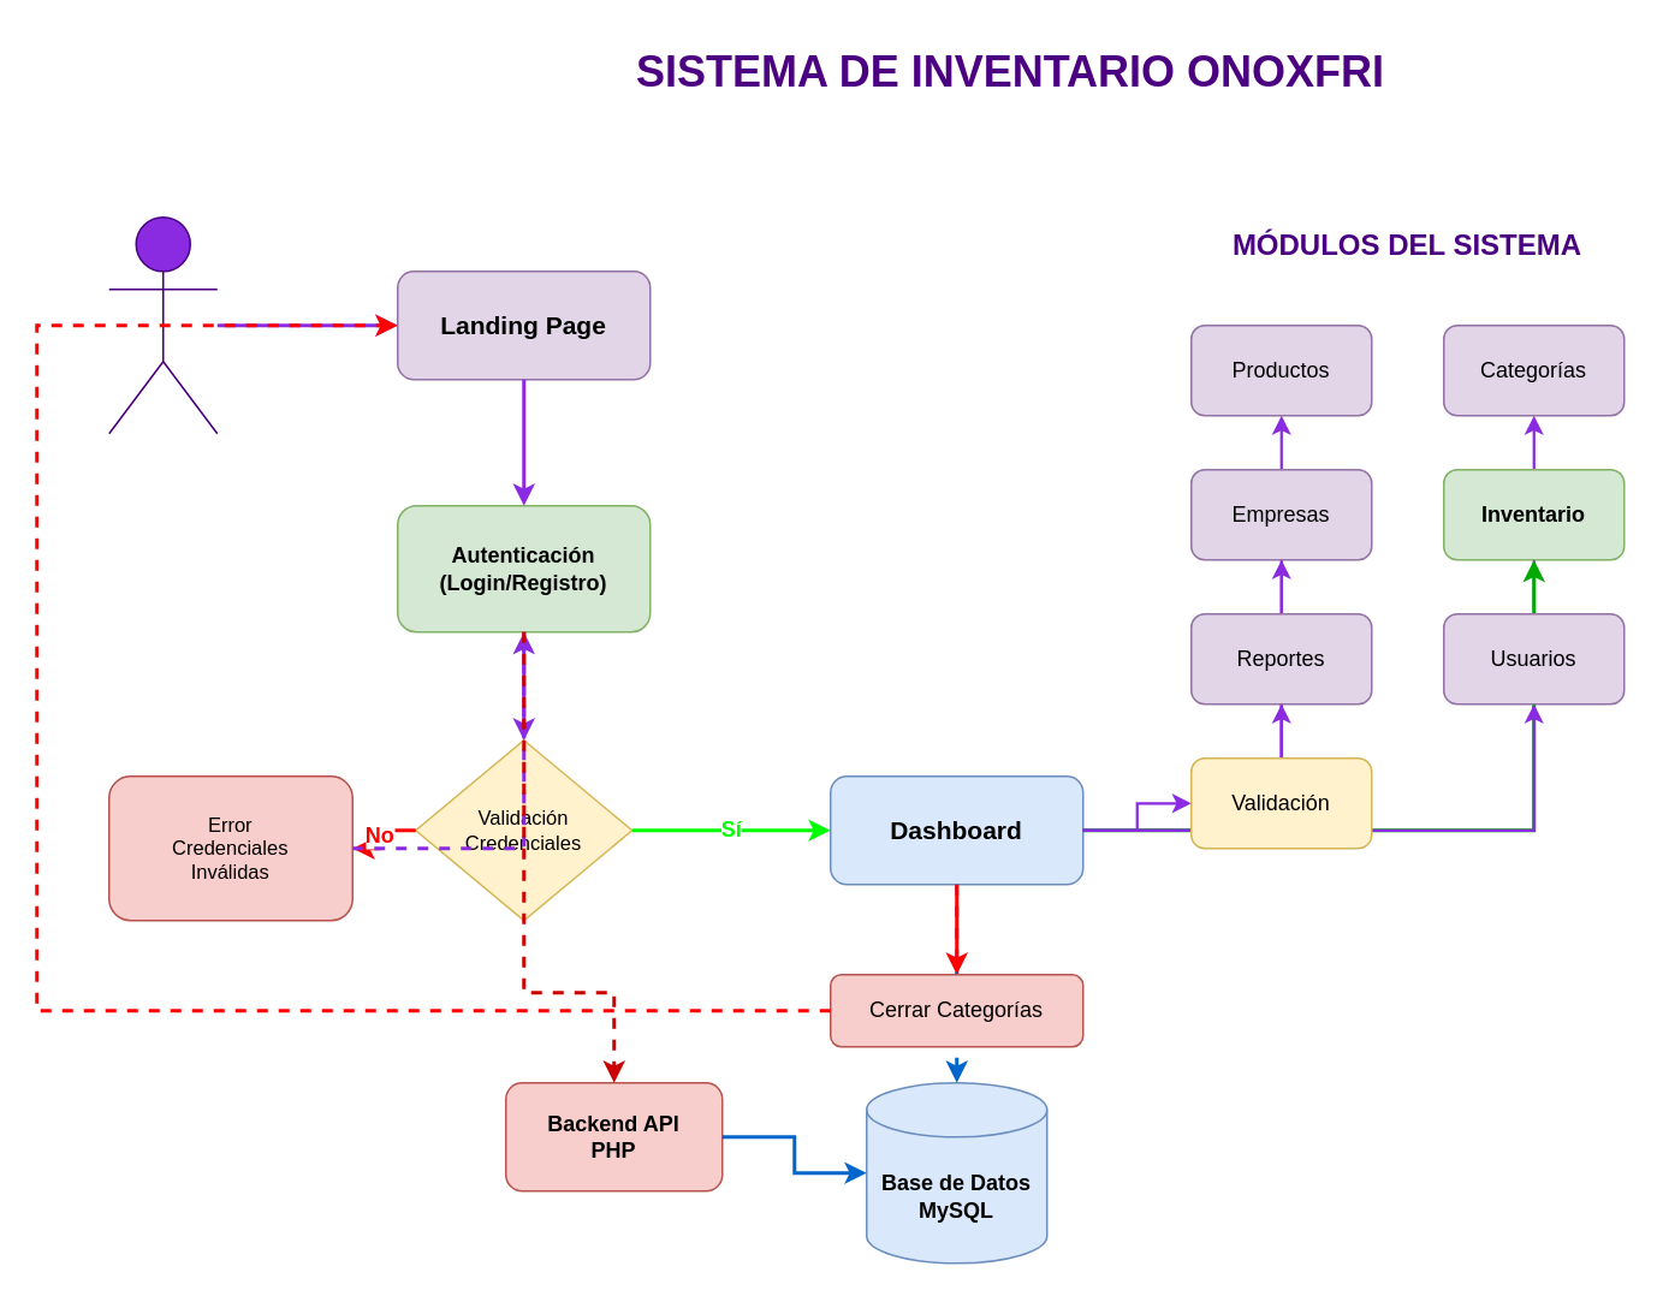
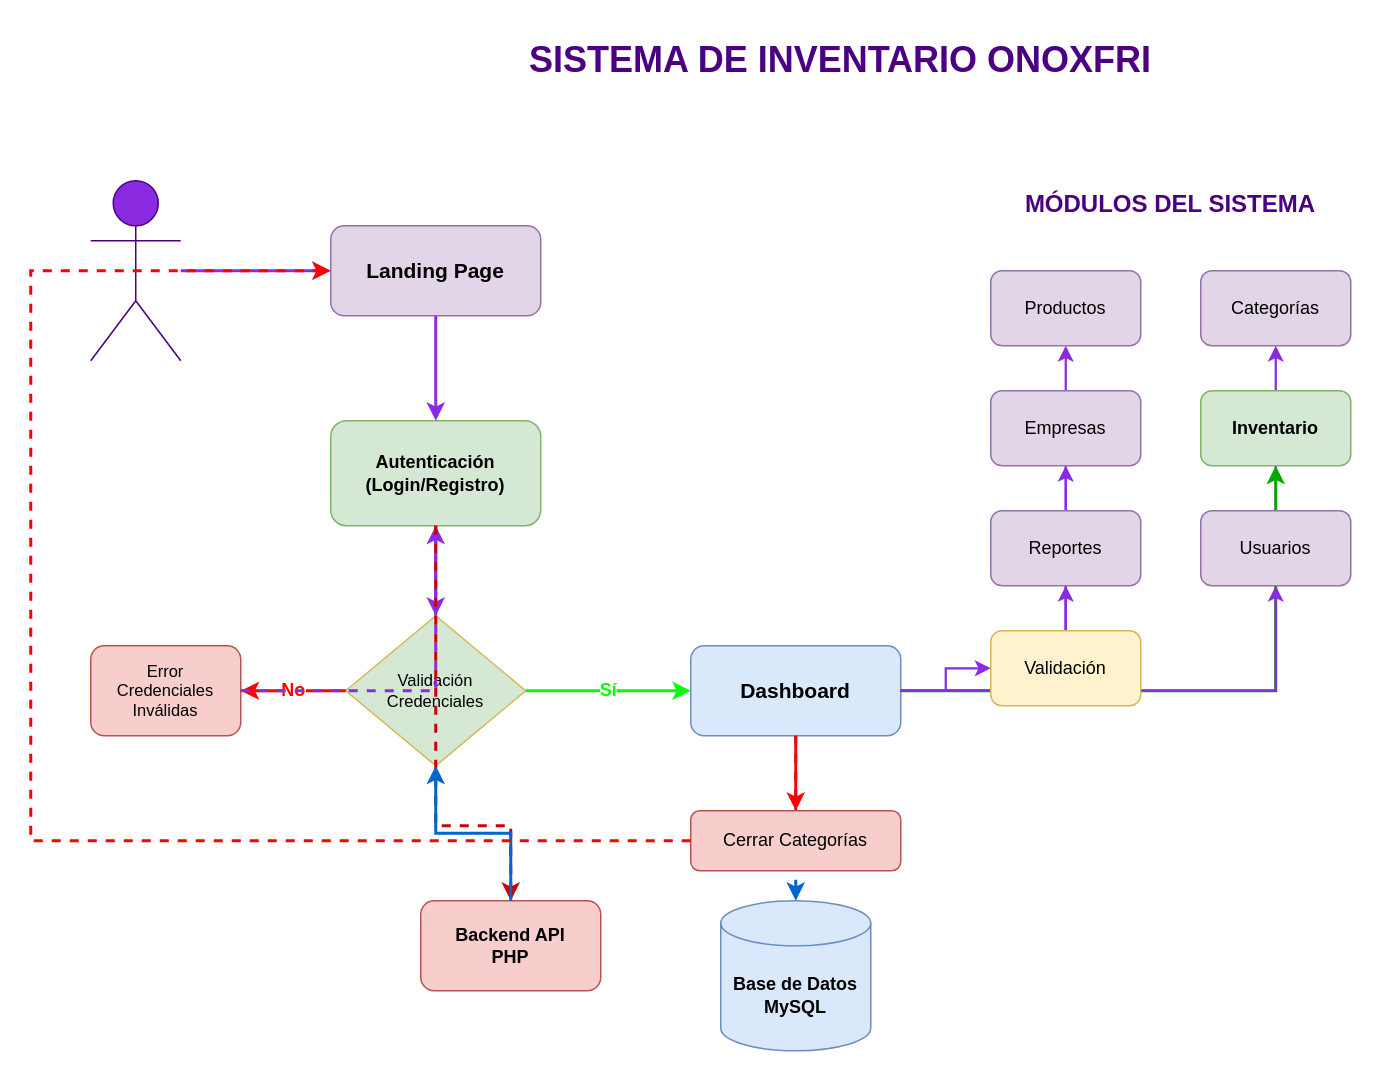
- <mxCell id="8" value="Validación&#10;Credenciales" style="rhombus;whiteSpace=wrap;html=1;fillColor=#FFF2CC;strokeColor=#D6B656;fontColor=#000000;fontSize=11;" vertex="1" parent="1"><mxGeometry x="230" y="410" width="120" height="100" as="geometry" /></mxCell>
+ <mxCell id="8" value="Validación&#10;Credenciales" style="rhombus;whiteSpace=wrap;html=1;fillColor=#d5e8d4;strokeColor=#D6B656;fontColor=#000000;fontSize=11;" vertex="1" parent="1"><mxGeometry x="230" y="410" width="120" height="100" as="geometry" /></mxCell>
- <mxCell id="10" value="Error&#10;Credenciales&#10;Inválidas" style="rounded=1;whiteSpace=wrap;html=1;fillColor=#F8CECC;strokeColor=#B85450;fontColor=#000000;fontSize=11;" vertex="1" parent="1"><mxGeometry x="60" y="430" width="135" height="80" as="geometry" /></mxCell>
+ <mxCell id="10" value="Error&#10;Credenciales&#10;Inválidas" style="rounded=1;whiteSpace=wrap;html=1;fillColor=#F8CECC;strokeColor=#B85450;fontColor=#000000;fontSize=11;" vertex="1" parent="1"><mxGeometry x="60" y="430" width="100" height="60" as="geometry" /></mxCell>
- <mxCell id="34" style="edgeStyle=orthogonalEdgeStyle;rounded=0;orthogonalLoop=1;jettySize=auto;html=1;strokeColor=#0066CC;strokeWidth=2;" edge="1" parent="1" source="32" target="30"><mxGeometry relative="1" as="geometry" /></mxCell>
+ <mxCell id="34" style="edgeStyle=orthogonalEdgeStyle;rounded=0;orthogonalLoop=1;jettySize=auto;html=1;strokeColor=#0066CC;strokeWidth=2;" edge="1" parent="1" source="32" target="8"><mxGeometry relative="1" as="geometry" /></mxCell>
